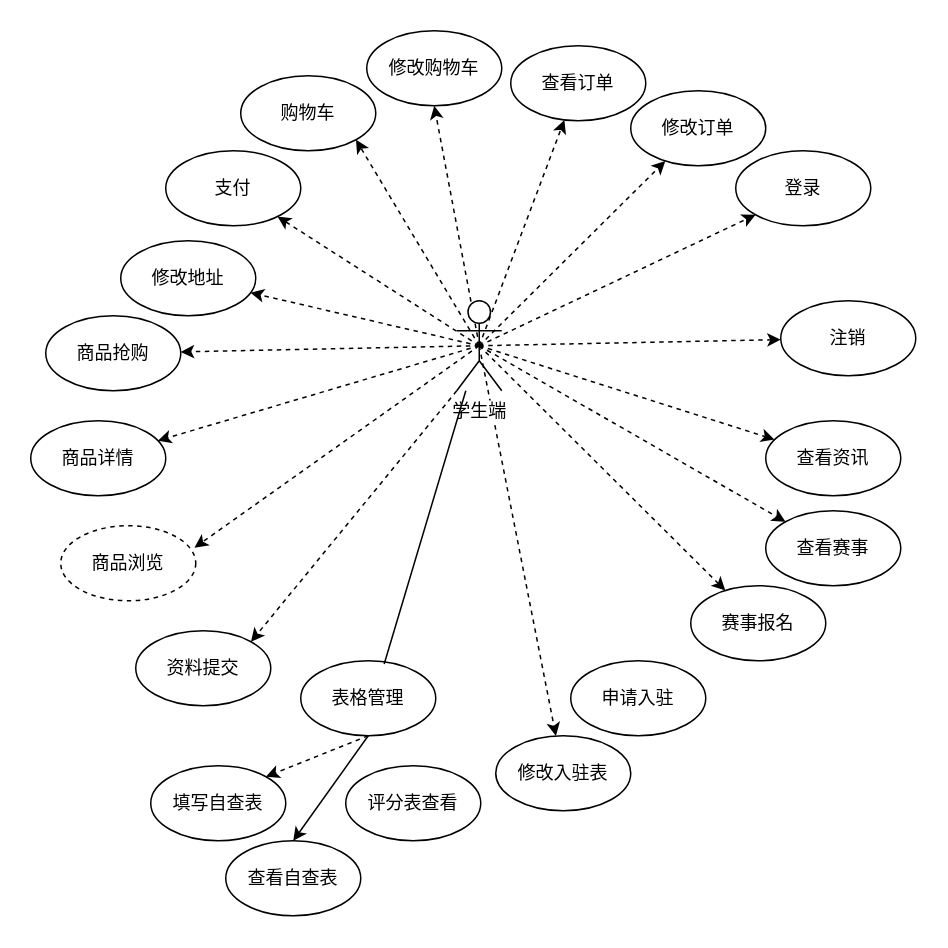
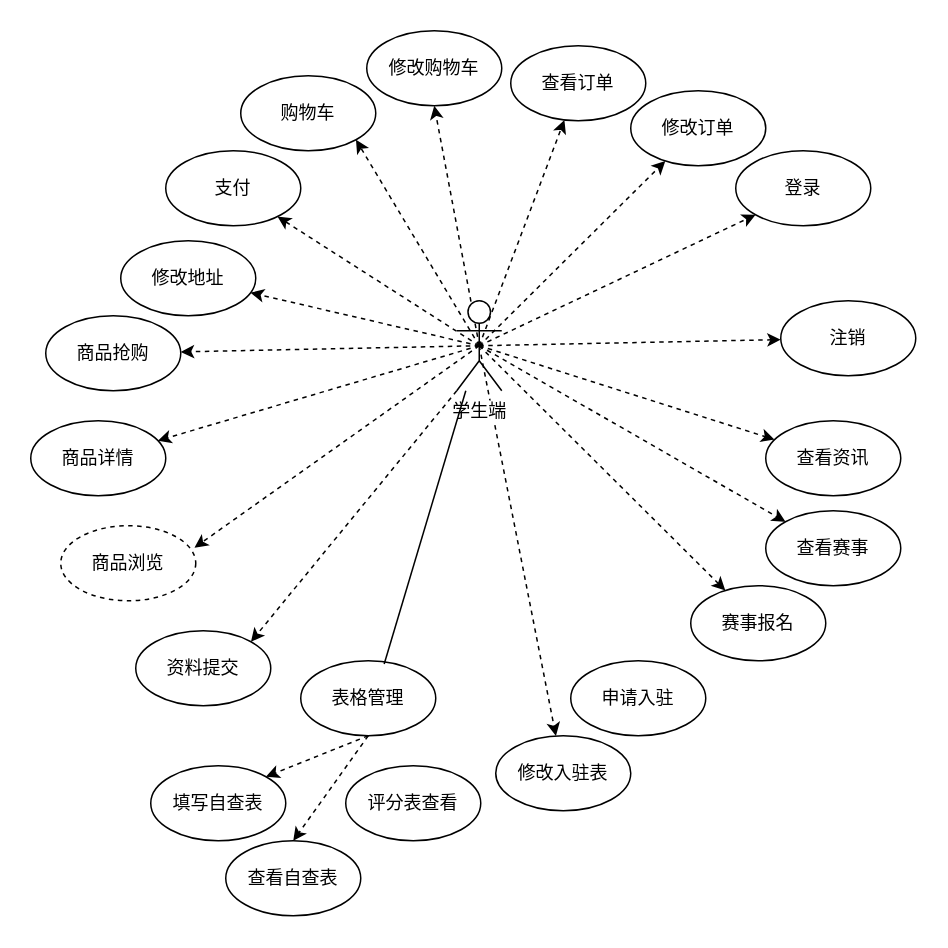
- <mxCell id="27" style="edgeStyle=none;rounded=0;orthogonalLoop=1;jettySize=auto;html=1;exitX=0.5;exitY=1;exitDx=0;exitDy=0;entryX=0.5;entryY=0;entryDx=0;entryDy=0;dashed=0;" edge="1" parent="1" source="28" target="31"><mxGeometry relative="1" as="geometry" /></mxCell>
+ <mxCell id="27" style="edgeStyle=none;rounded=0;orthogonalLoop=1;jettySize=auto;html=1;exitX=0.5;exitY=1;exitDx=0;exitDy=0;entryX=0.5;entryY=0;entryDx=0;entryDy=0;dashed=1;" edge="1" parent="1" source="28" target="31"><mxGeometry relative="1" as="geometry" /></mxCell>
